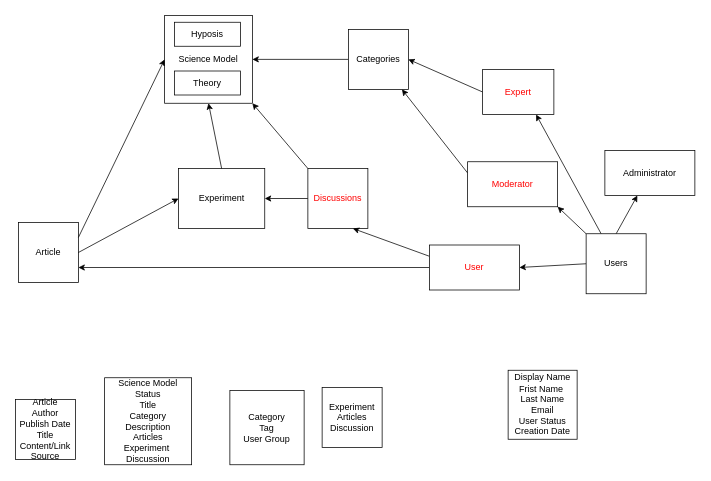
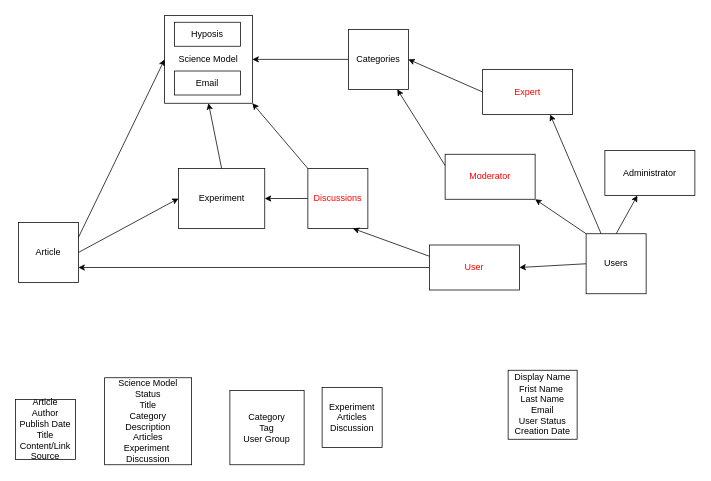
- <mxCell id="7" value="Theory" style="rounded=0;whiteSpace=wrap;html=1;" vertex="1" parent="1"><mxGeometry x="232" y="94" width="88" height="32" as="geometry" /></mxCell>
+ <mxCell id="7" value="Email" style="rounded=0;whiteSpace=wrap;html=1;" vertex="1" parent="1"><mxGeometry x="232" y="94" width="88" height="32" as="geometry" /></mxCell>
- <mxCell id="23" value="&lt;font color=&quot;#ff0000&quot;&gt;Expert&lt;/font&gt;" style="rounded=0;whiteSpace=wrap;html=1;" vertex="1" parent="1"><mxGeometry x="643" y="92" width="95" height="60" as="geometry" /></mxCell>
+ <mxCell id="23" value="&lt;font color=&quot;#ff0000&quot;&gt;Expert&lt;/font&gt;" style="rounded=0;whiteSpace=wrap;html=1;" vertex="1" parent="1"><mxGeometry x="643" y="92" width="120" height="60" as="geometry" /></mxCell>
- <mxCell id="21" value="&lt;font color=&quot;#ff0000&quot;&gt;Moderator&lt;/font&gt;" style="rounded=0;whiteSpace=wrap;html=1;" vertex="1" parent="1"><mxGeometry x="623" y="215" width="120" height="60" as="geometry" /></mxCell>
+ <mxCell id="21" value="&lt;font color=&quot;#ff0000&quot;&gt;Moderator&lt;/font&gt;" style="rounded=0;whiteSpace=wrap;html=1;" vertex="1" parent="1"><mxGeometry x="593" y="205" width="120" height="60" as="geometry" /></mxCell>
